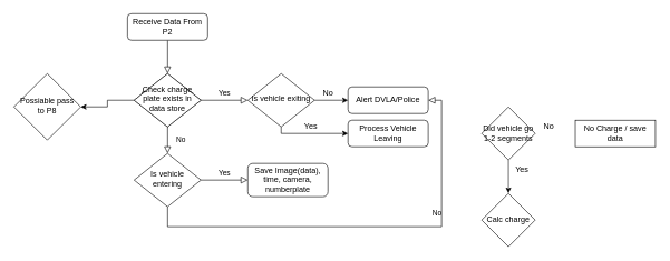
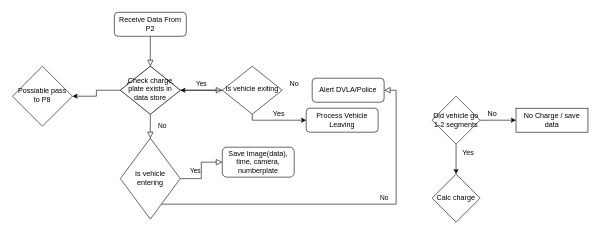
- <mxCell id="14" value="" style="edgeStyle=orthogonalEdgeStyle;rounded=0;orthogonalLoop=1;jettySize=auto;html=1;" edge="1" parent="1" source="16" target="7"><mxGeometry relative="1" as="geometry" /></mxCell>
+ <mxCell id="14" value="" style="edgeStyle=orthogonalEdgeStyle;rounded=0;orthogonalLoop=1;jettySize=auto;html=1;" edge="1" parent="1" source="16" target="13"><mxGeometry relative="1" as="geometry" /></mxCell>
- <mxCell id="18" value="Process Vehicle Leaving" style="rounded=1;whiteSpace=wrap;html=1;fontSize=12;glass=0;strokeWidth=1;shadow=0;" vertex="1" parent="1"><mxGeometry x="520" y="180" width="120" height="40" as="geometry" /></mxCell>
+ <mxCell id="18" value="Process Vehicle Leaving" style="rounded=1;whiteSpace=wrap;html=1;fontSize=12;glass=0;strokeWidth=1;shadow=0;" vertex="1" parent="1"><mxGeometry x="510" y="180" width="120" height="40" as="geometry" /></mxCell>
+ <mxCell id="20" value="" style="edgeStyle=orthogonalEdgeStyle;rounded=0;orthogonalLoop=1;jettySize=auto;html=1;entryX=0;entryY=0.5;entryDx=0;entryDy=0;" edge="1" parent="1" source="22" target="23"><mxGeometry relative="1" as="geometry"><mxPoint x="860" y="200" as="targetPoint" /></mxGeometry></mxCell>
- <mxCell id="10" value="Is vehicle entering" style="rhombus;whiteSpace=wrap;html=1;shadow=0;fontFamily=Helvetica;fontSize=12;align=center;strokeWidth=1;spacing=6;spacingTop=-4;" parent="1" vertex="1"><mxGeometry x="200" y="230" width="100" height="80" as="geometry" /></mxCell>
+ <mxCell id="10" value="Is vehicle entering" style="rhombus;whiteSpace=wrap;html=1;shadow=0;fontFamily=Helvetica;fontSize=12;align=center;strokeWidth=1;spacing=6;spacingTop=-4;" parent="1" vertex="1"><mxGeometry x="200" y="230" width="100" height="135" as="geometry" /></mxCell>
